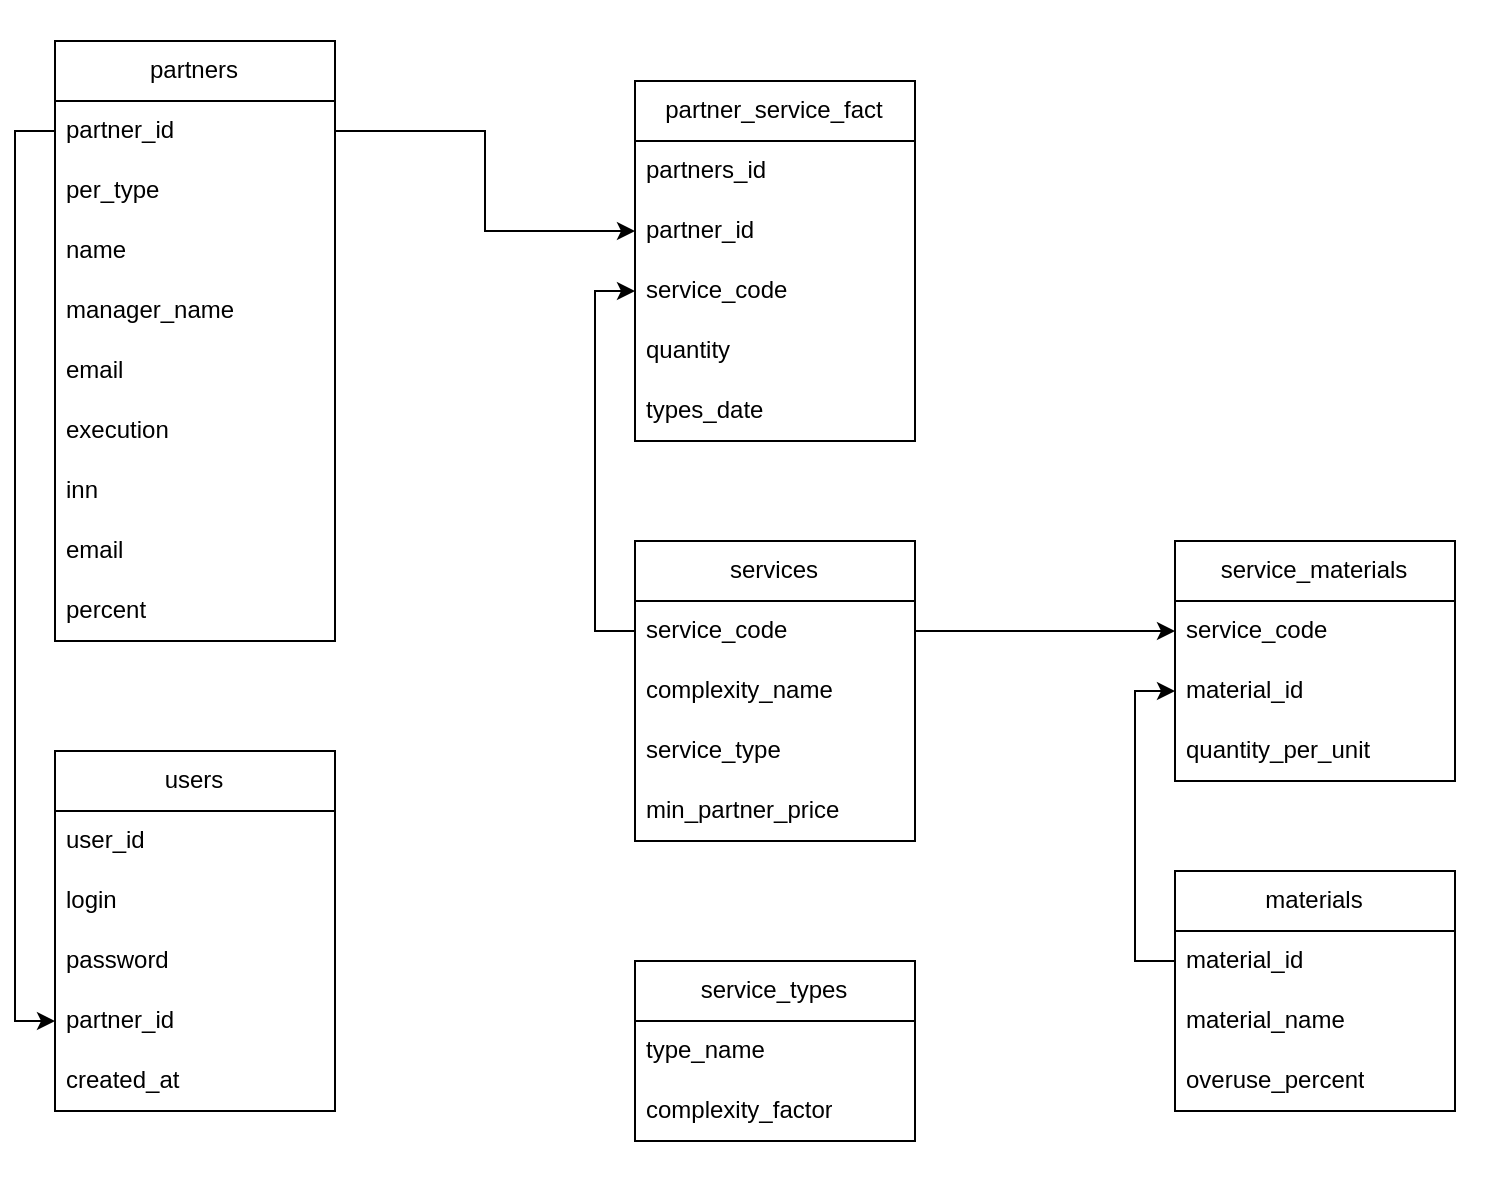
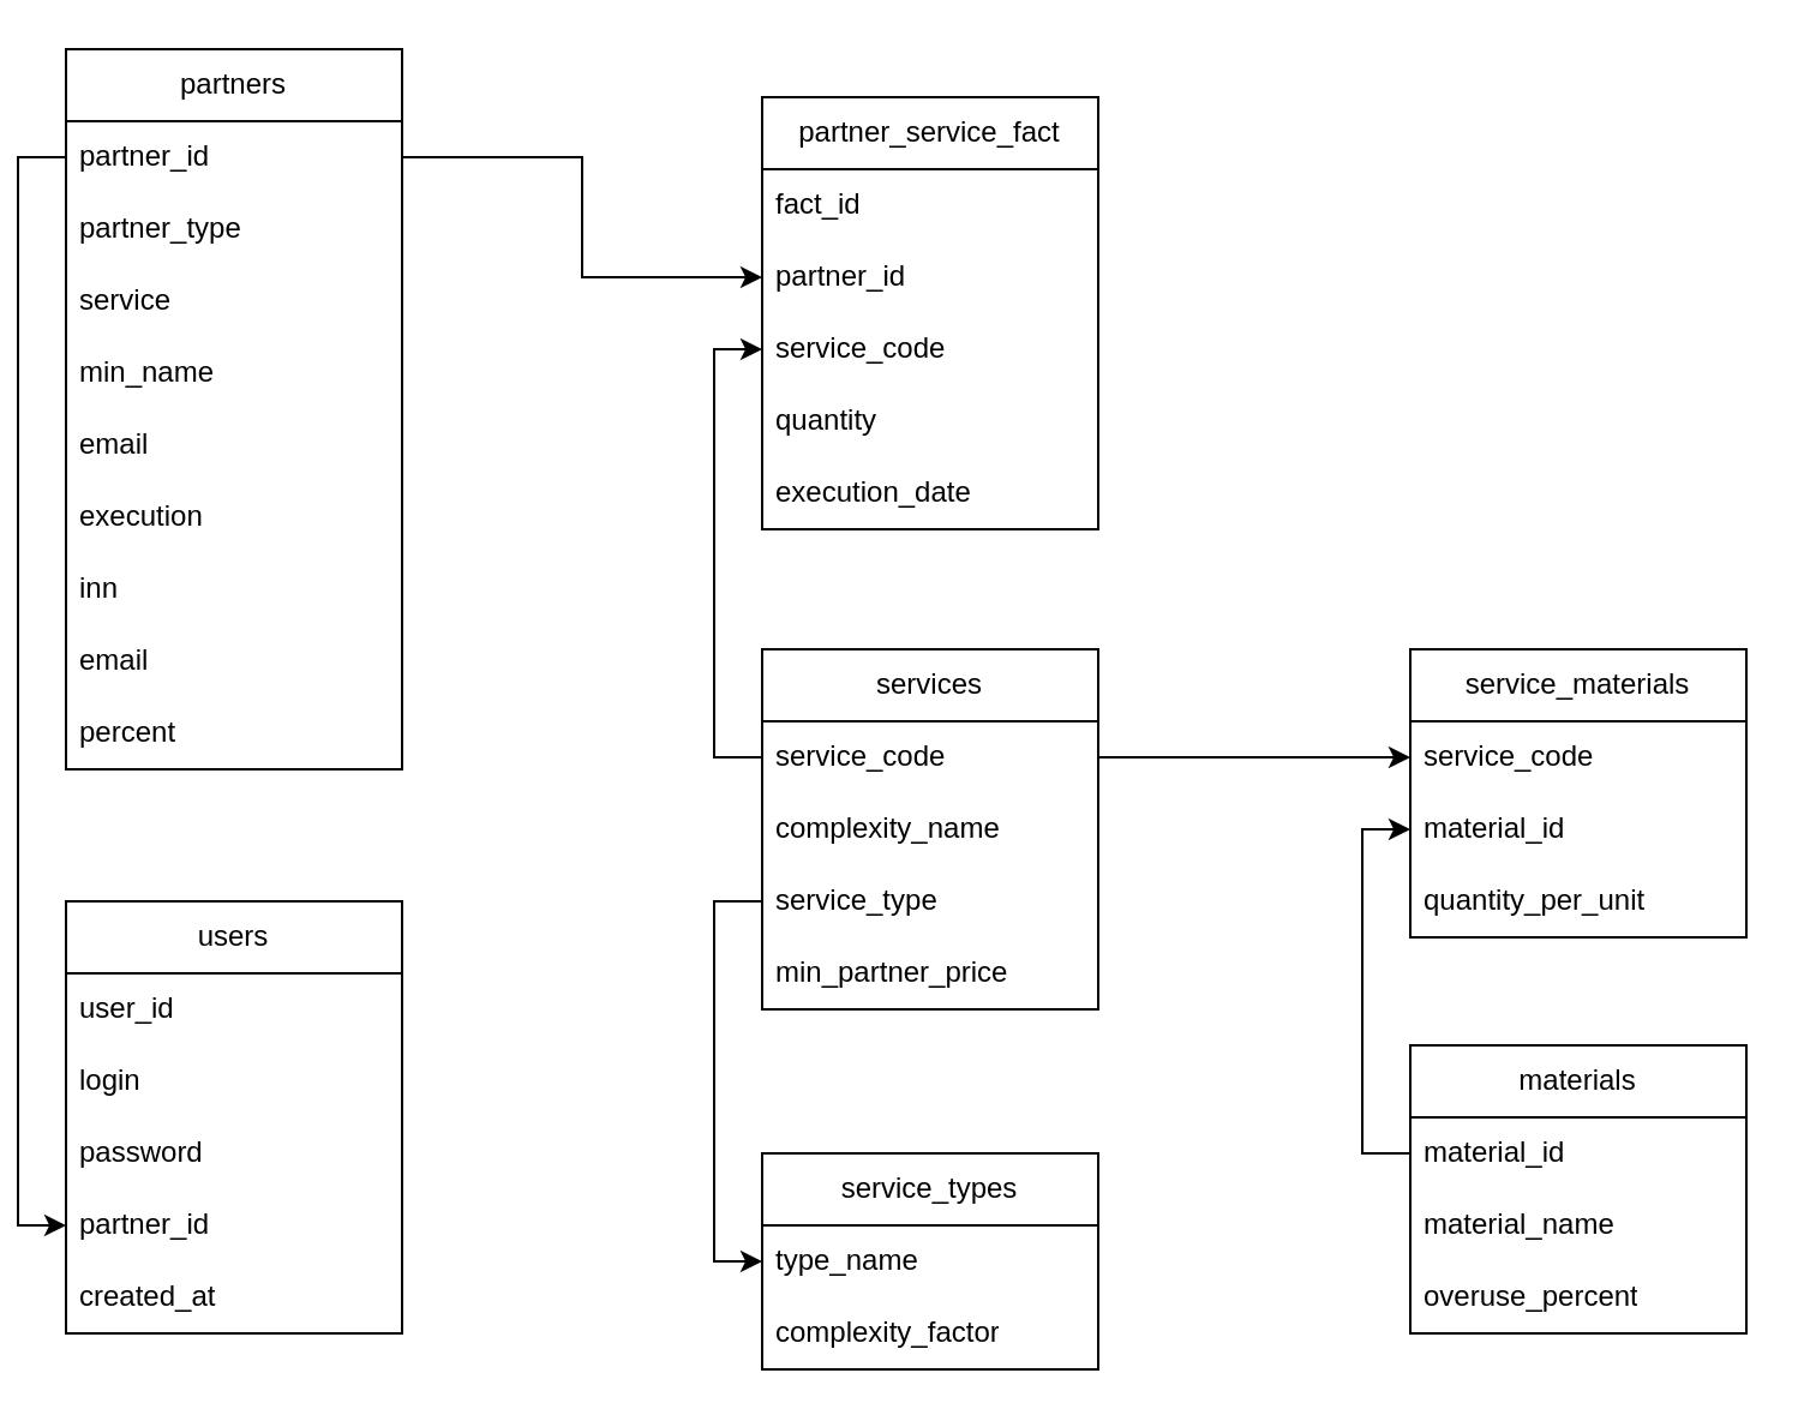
- <mxCell id="19" value="partners_id" style="text;strokeColor=none;fillColor=none;align=left;verticalAlign=middle;spacingLeft=4;spacingRight=4;overflow=hidden;points=[[0,0.5],[1,0.5]];portConstraint=eastwest;rotatable=0;whiteSpace=wrap;html=1;" vertex="1" parent="18"><mxGeometry y="30" width="140" height="30" as="geometry" /></mxCell>
+ <mxCell id="19" value="fact_id" style="text;strokeColor=none;fillColor=none;align=left;verticalAlign=middle;spacingLeft=4;spacingRight=4;overflow=hidden;points=[[0,0.5],[1,0.5]];portConstraint=eastwest;rotatable=0;whiteSpace=wrap;html=1;" vertex="1" parent="18"><mxGeometry y="30" width="140" height="30" as="geometry" /></mxCell>
- <mxCell id="10" value="per_type" style="text;strokeColor=none;fillColor=none;align=left;verticalAlign=middle;spacingLeft=4;spacingRight=4;overflow=hidden;points=[[0,0.5],[1,0.5]];portConstraint=eastwest;rotatable=0;whiteSpace=wrap;html=1;" vertex="1" parent="8"><mxGeometry y="60" width="140" height="30" as="geometry" /></mxCell>
+ <mxCell id="10" value="partner_type" style="text;strokeColor=none;fillColor=none;align=left;verticalAlign=middle;spacingLeft=4;spacingRight=4;overflow=hidden;points=[[0,0.5],[1,0.5]];portConstraint=eastwest;rotatable=0;whiteSpace=wrap;html=1;" vertex="1" parent="8"><mxGeometry y="60" width="140" height="30" as="geometry" /></mxCell>
- <mxCell id="11" value="name" style="text;strokeColor=none;fillColor=none;align=left;verticalAlign=middle;spacingLeft=4;spacingRight=4;overflow=hidden;points=[[0,0.5],[1,0.5]];portConstraint=eastwest;rotatable=0;whiteSpace=wrap;html=1;" vertex="1" parent="8"><mxGeometry y="90" width="140" height="30" as="geometry" /></mxCell>
+ <mxCell id="11" value="service" style="text;strokeColor=none;fillColor=none;align=left;verticalAlign=middle;spacingLeft=4;spacingRight=4;overflow=hidden;points=[[0,0.5],[1,0.5]];portConstraint=eastwest;rotatable=0;whiteSpace=wrap;html=1;" vertex="1" parent="8"><mxGeometry y="90" width="140" height="30" as="geometry" /></mxCell>
- <mxCell id="12" value="manager_name" style="text;strokeColor=none;fillColor=none;align=left;verticalAlign=middle;spacingLeft=4;spacingRight=4;overflow=hidden;points=[[0,0.5],[1,0.5]];portConstraint=eastwest;rotatable=0;whiteSpace=wrap;html=1;" vertex="1" parent="8"><mxGeometry y="120" width="140" height="30" as="geometry" /></mxCell>
+ <mxCell id="12" value="min_name" style="text;strokeColor=none;fillColor=none;align=left;verticalAlign=middle;spacingLeft=4;spacingRight=4;overflow=hidden;points=[[0,0.5],[1,0.5]];portConstraint=eastwest;rotatable=0;whiteSpace=wrap;html=1;" vertex="1" parent="8"><mxGeometry y="120" width="140" height="30" as="geometry" /></mxCell>
- <mxCell id="23" value="types_date" style="text;strokeColor=none;fillColor=none;align=left;verticalAlign=middle;spacingLeft=4;spacingRight=4;overflow=hidden;points=[[0,0.5],[1,0.5]];portConstraint=eastwest;rotatable=0;whiteSpace=wrap;html=1;" vertex="1" parent="18"><mxGeometry y="150" width="140" height="30" as="geometry" /></mxCell>
+ <mxCell id="23" value="execution_date" style="text;strokeColor=none;fillColor=none;align=left;verticalAlign=middle;spacingLeft=4;spacingRight=4;overflow=hidden;points=[[0,0.5],[1,0.5]];portConstraint=eastwest;rotatable=0;whiteSpace=wrap;html=1;" vertex="1" parent="18"><mxGeometry y="150" width="140" height="30" as="geometry" /></mxCell>
+ <mxCell id="43" style="edgeStyle=orthogonalEdgeStyle;rounded=0;orthogonalLoop=1;jettySize=auto;html=1;exitX=0;exitY=0.5;exitDx=0;exitDy=0;entryX=0;entryY=0.5;entryDx=0;entryDy=0;" edge="1" parent="1" source="27" target="30"><mxGeometry relative="1" as="geometry" /></mxCell>
